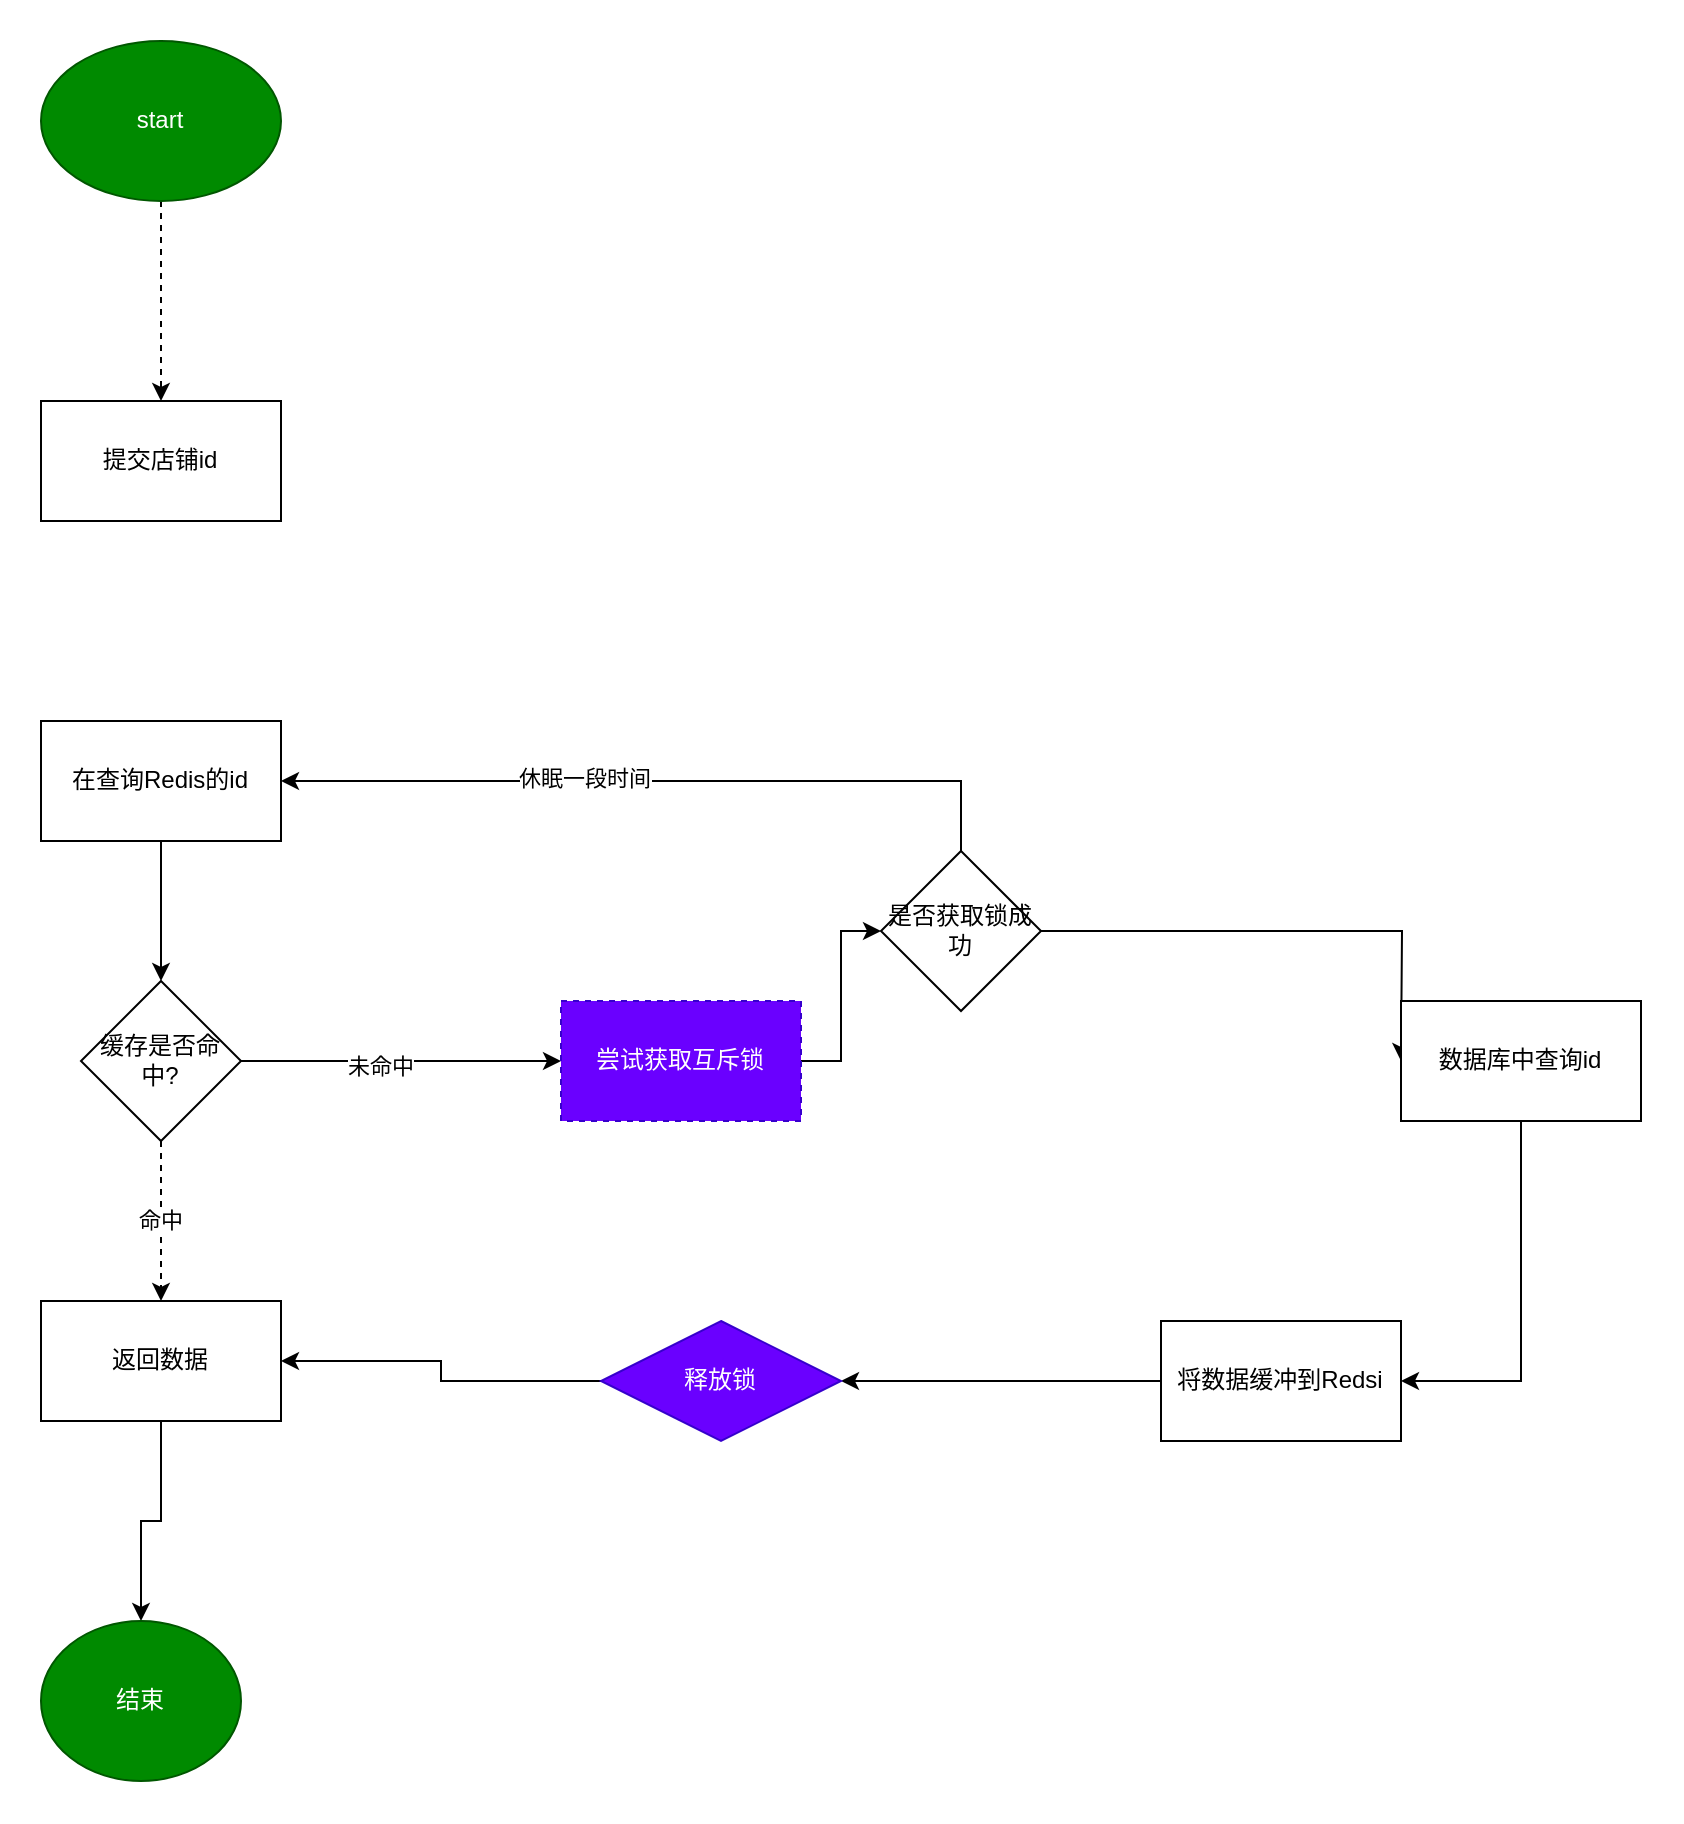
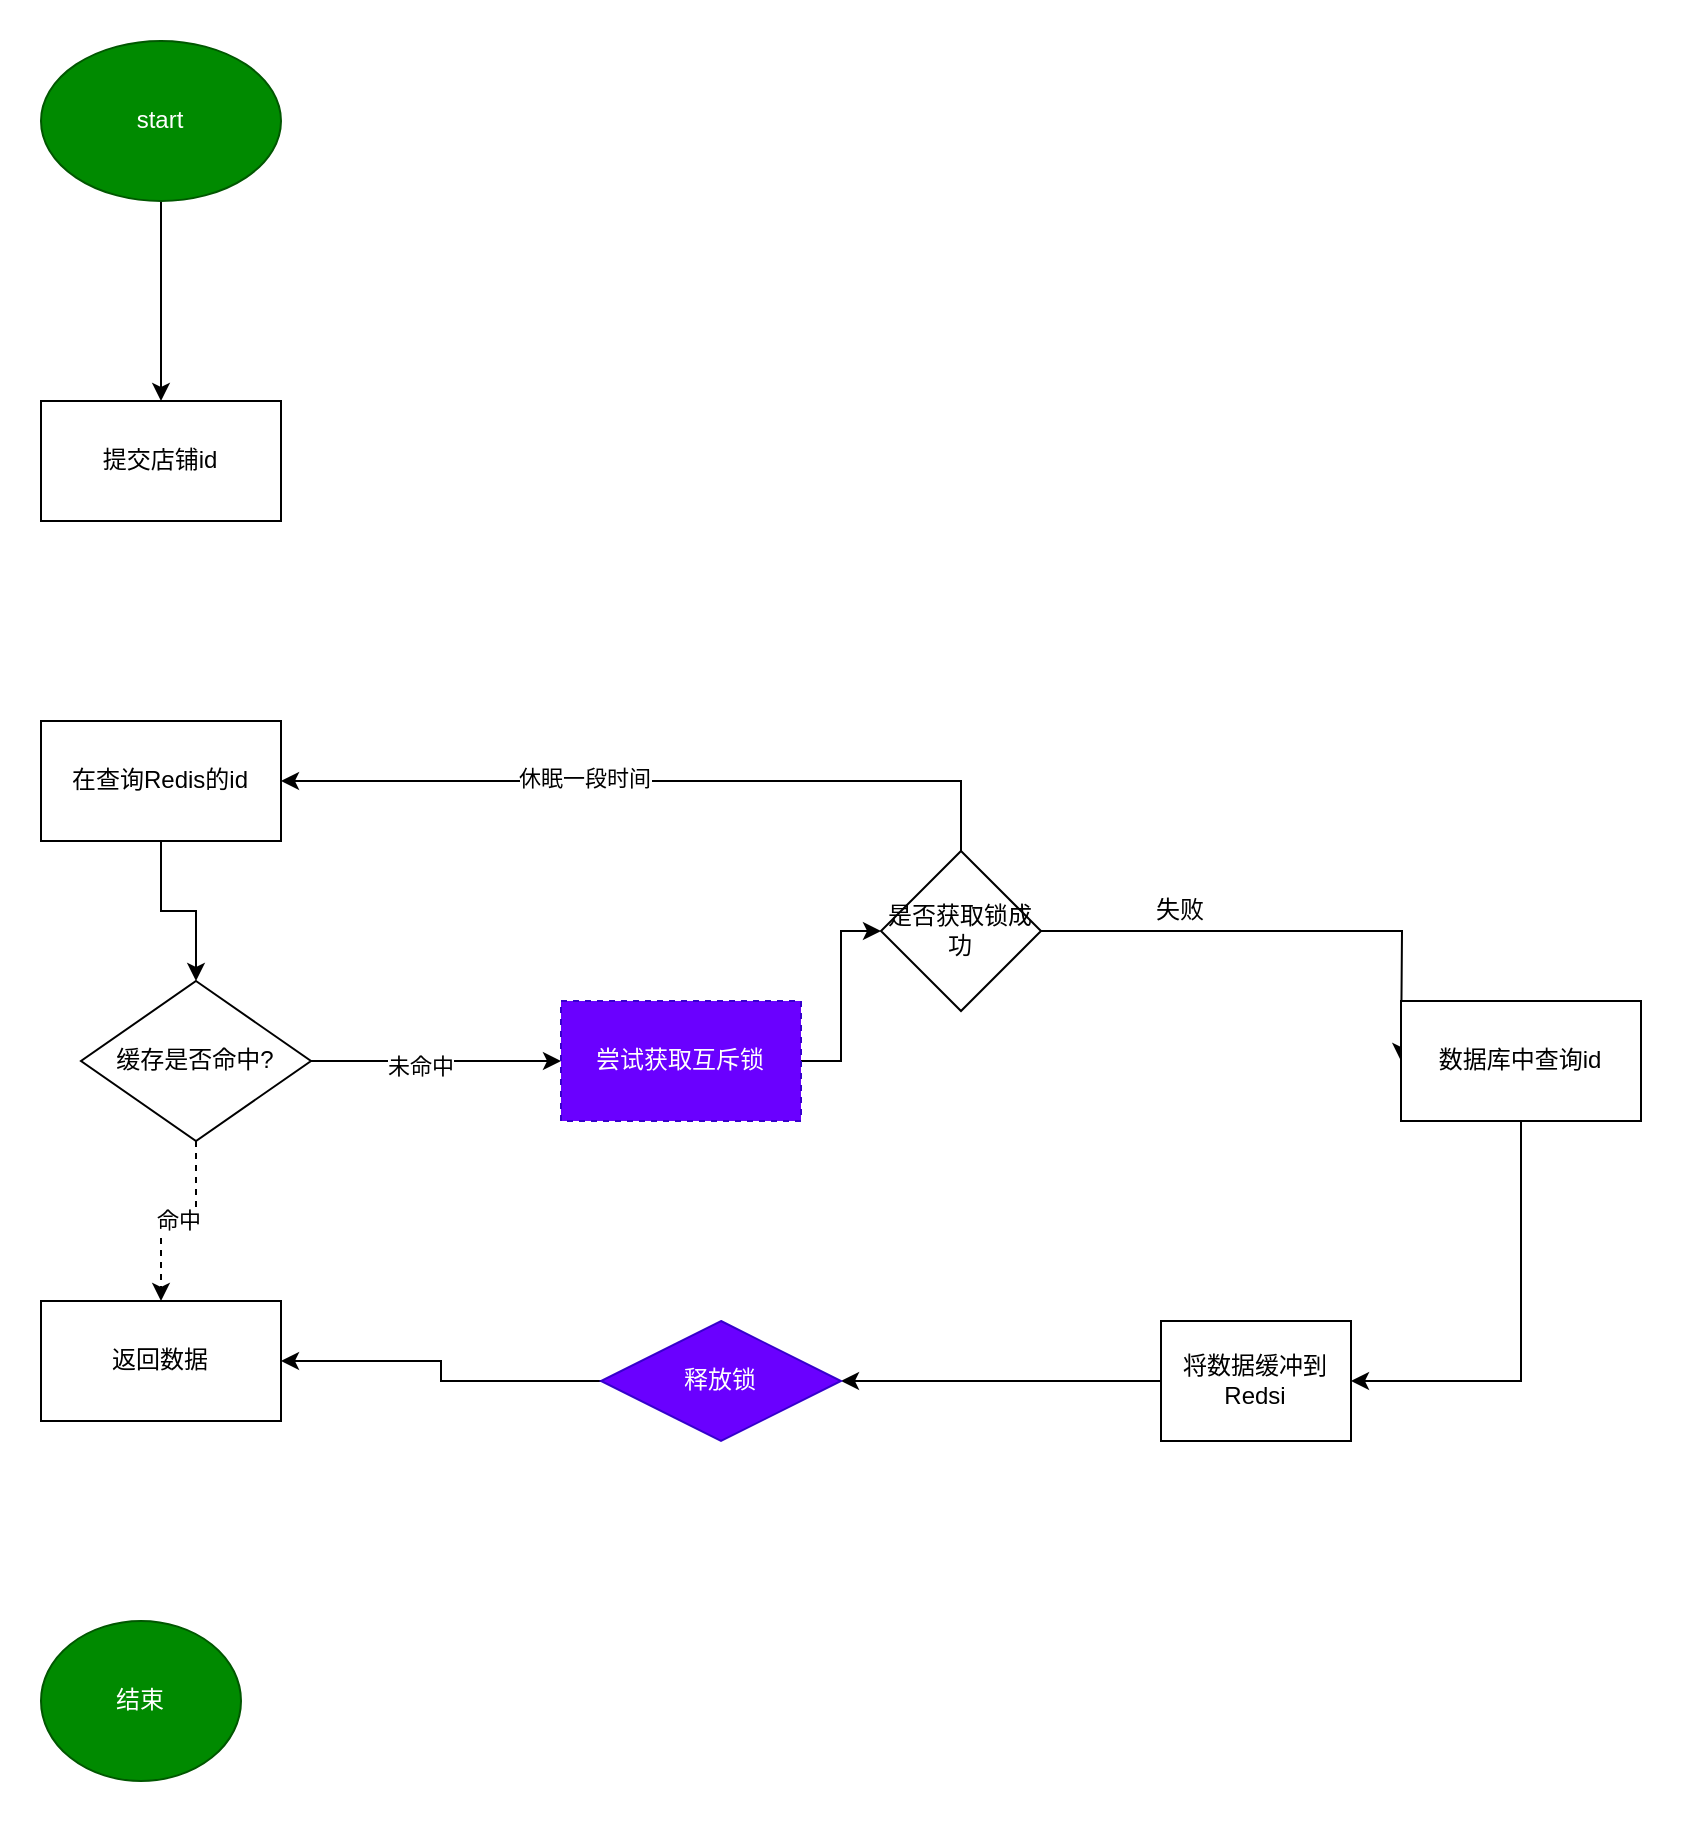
- <mxCell id="2" style="edgeStyle=orthogonalEdgeStyle;rounded=0;orthogonalLoop=1;jettySize=auto;html=1;exitX=0.5;exitY=1;exitDx=0;exitDy=0;dashed=1;" edge="1" parent="1" source="3" target="4"><mxGeometry relative="1" as="geometry" /></mxCell>
+ <mxCell id="2" style="edgeStyle=orthogonalEdgeStyle;rounded=0;orthogonalLoop=1;jettySize=auto;html=1;exitX=0.5;exitY=1;exitDx=0;exitDy=0;" edge="1" parent="1" source="3" target="4"><mxGeometry relative="1" as="geometry" /></mxCell>
+ <mxCell id="20" value="失败" style="text;html=1;align=center;verticalAlign=middle;whiteSpace=wrap;rounded=0;" vertex="1" parent="1"><mxGeometry x="560" y="440" width="60" height="30" as="geometry" /></mxCell>
- <mxCell id="10" value="缓存是否命中?" style="rhombus;whiteSpace=wrap;html=1;" vertex="1" parent="1"><mxGeometry x="40" y="490" width="80" height="80" as="geometry" /></mxCell>
+ <mxCell id="10" value="缓存是否命中?" style="rhombus;whiteSpace=wrap;html=1;" vertex="1" parent="1"><mxGeometry x="40" y="490" width="115" height="80" as="geometry" /></mxCell>
- <mxCell id="24" value="将数据缓冲到Redsi" style="whiteSpace=wrap;html=1;" vertex="1" parent="1"><mxGeometry x="580" y="660" width="120" height="60" as="geometry" /></mxCell>
+ <mxCell id="24" value="将数据缓冲到Redsi" style="whiteSpace=wrap;html=1;" vertex="1" parent="1"><mxGeometry x="580" y="660" width="95" height="60" as="geometry" /></mxCell>
- <mxCell id="11" style="edgeStyle=orthogonalEdgeStyle;rounded=0;orthogonalLoop=1;jettySize=auto;html=1;exitX=0.5;exitY=1;exitDx=0;exitDy=0;" edge="1" parent="1" source="12" target="13"><mxGeometry relative="1" as="geometry" /></mxCell>
